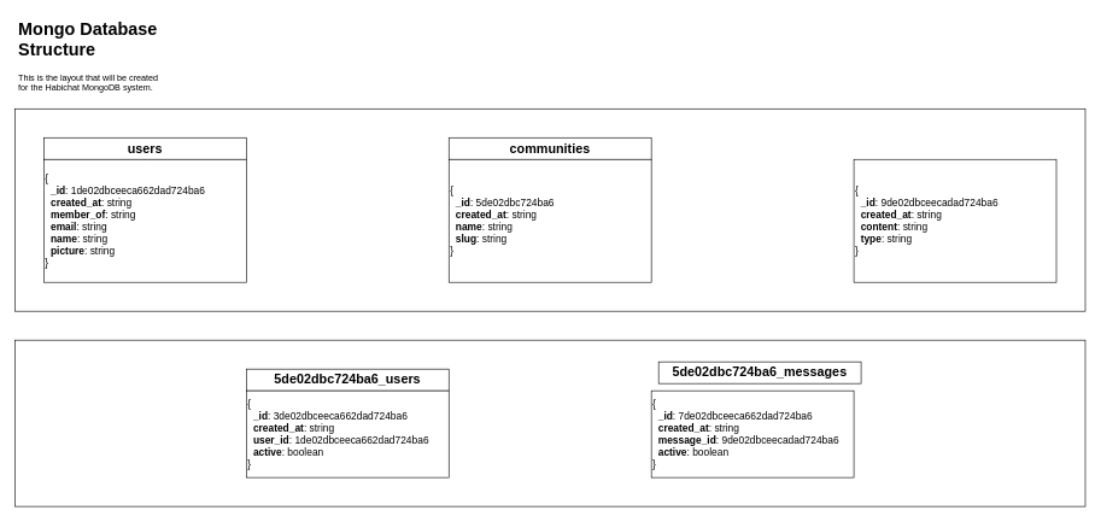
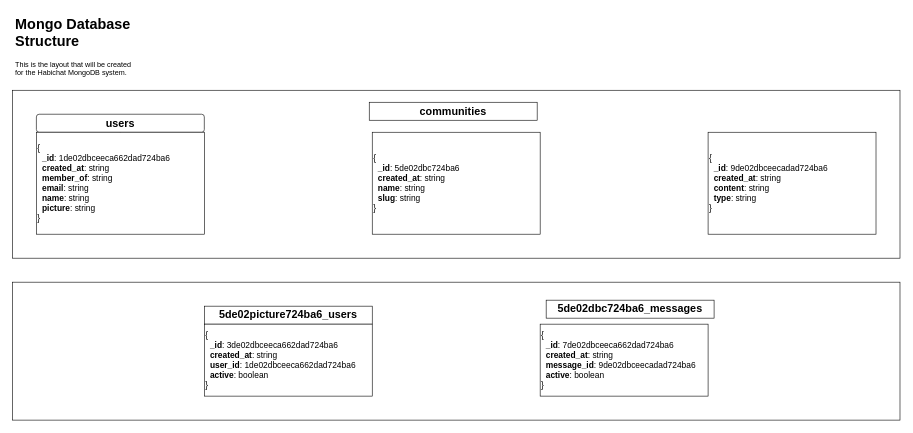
- <mxCell id="6" value="&lt;b&gt;&lt;font style=&quot;font-size: 18px&quot;&gt;users&lt;/font&gt;&lt;/b&gt;" style="rounded=0;whiteSpace=wrap;html=1;" vertex="1" parent="1"><mxGeometry x="60" y="190" width="280" height="30" as="geometry" /></mxCell>
+ <mxCell id="6" value="&lt;b&gt;&lt;font style=&quot;font-size: 18px&quot;&gt;users&lt;/font&gt;&lt;/b&gt;" style="whiteSpace=wrap;html=1;rounded=1;" vertex="1" parent="1"><mxGeometry x="60" y="190" width="280" height="30" as="geometry" /></mxCell>
- <mxCell id="7" value="&lt;b&gt;&lt;font style=&quot;font-size: 18px&quot;&gt;communities&lt;/font&gt;&lt;/b&gt;" style="rounded=0;whiteSpace=wrap;html=1;" vertex="1" parent="1"><mxGeometry x="620" y="190" width="280" height="30" as="geometry" /></mxCell>
+ <mxCell id="7" value="&lt;b&gt;&lt;font style=&quot;font-size: 18px&quot;&gt;communities&lt;/font&gt;&lt;/b&gt;" style="rounded=0;whiteSpace=wrap;html=1;" vertex="1" parent="1"><mxGeometry x="615" y="170" width="280" height="30" as="geometry" /></mxCell>
- <mxCell id="11" value="&lt;b&gt;&lt;font style=&quot;font-size: 18px&quot;&gt;&lt;span style=&quot;text-align: left&quot;&gt;5de02dbc724ba6&lt;/span&gt;_users&lt;/font&gt;&lt;/b&gt;" style="rounded=0;whiteSpace=wrap;html=1;" vertex="1" parent="1"><mxGeometry x="340" y="510" width="280" height="30" as="geometry" /></mxCell>
+ <mxCell id="11" value="&lt;b&gt;&lt;font style=&quot;font-size: 18px&quot;&gt;&lt;span style=&quot;text-align: left&quot;&gt;5de02picture724ba6&lt;/span&gt;_users&lt;/font&gt;&lt;/b&gt;" style="rounded=0;whiteSpace=wrap;html=1;" vertex="1" parent="1"><mxGeometry x="340" y="510" width="280" height="30" as="geometry" /></mxCell>
